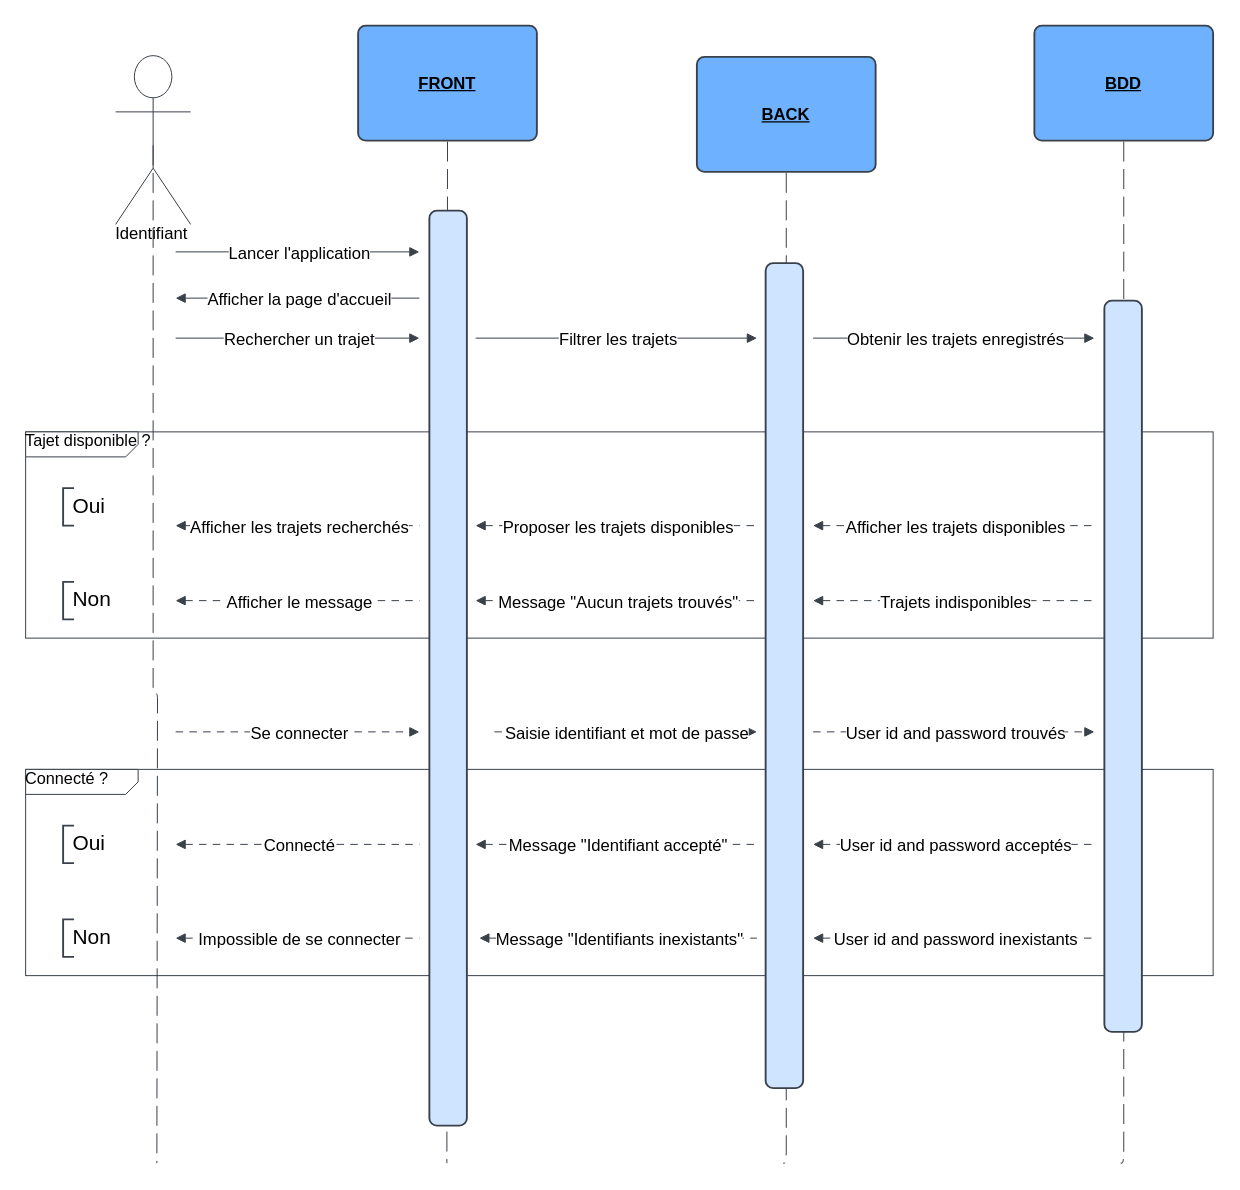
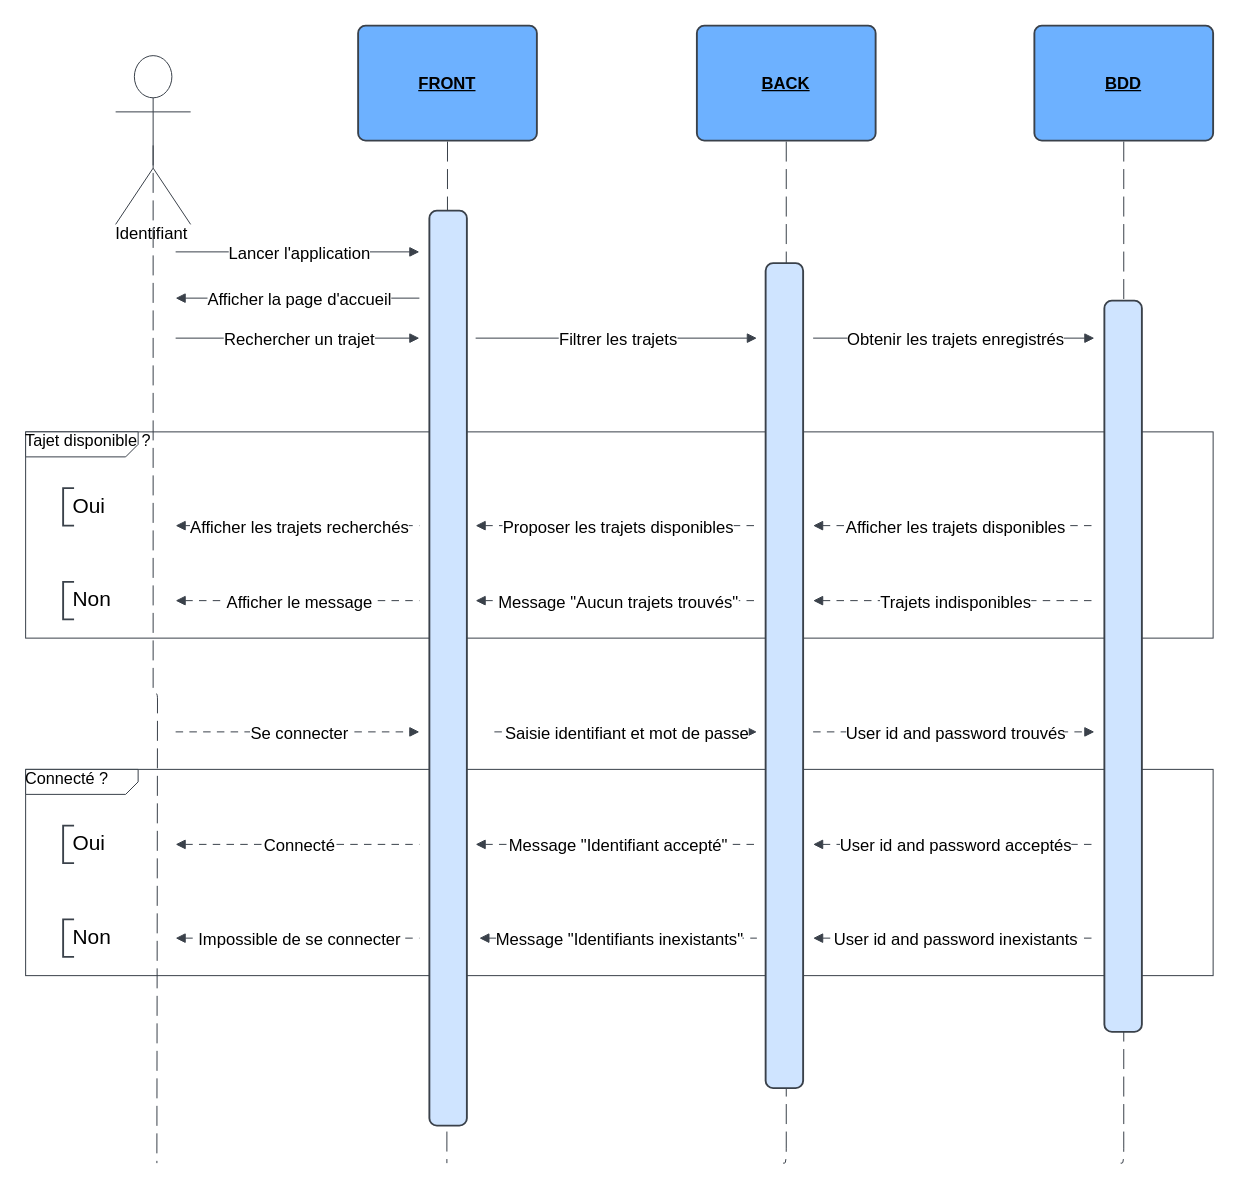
- <mxCell id="12" value="BACK" style="html=1;overflow=block;blockSpacing=1;whiteSpace=wrap;fontSize=13.3;fontStyle=5;align=center;spacing=0;strokeColor=#3a414a;strokeOpacity=100;fillOpacity=100;rounded=1;absoluteArcSize=1;arcSize=12;fillColor=#6db1ff;strokeWidth=1.5;" vertex="1" parent="1"><mxGeometry x="557" y="45" width="143" height="92" as="geometry" /></mxCell>
+ <mxCell id="12" value="BACK" style="html=1;overflow=block;blockSpacing=1;whiteSpace=wrap;fontSize=13.3;fontStyle=5;align=center;spacing=0;strokeColor=#3a414a;strokeOpacity=100;fillOpacity=100;rounded=1;absoluteArcSize=1;arcSize=12;fillColor=#6db1ff;strokeWidth=1.5;" vertex="1" parent="1"><mxGeometry x="557" y="20" width="143" height="92" as="geometry" /></mxCell>
